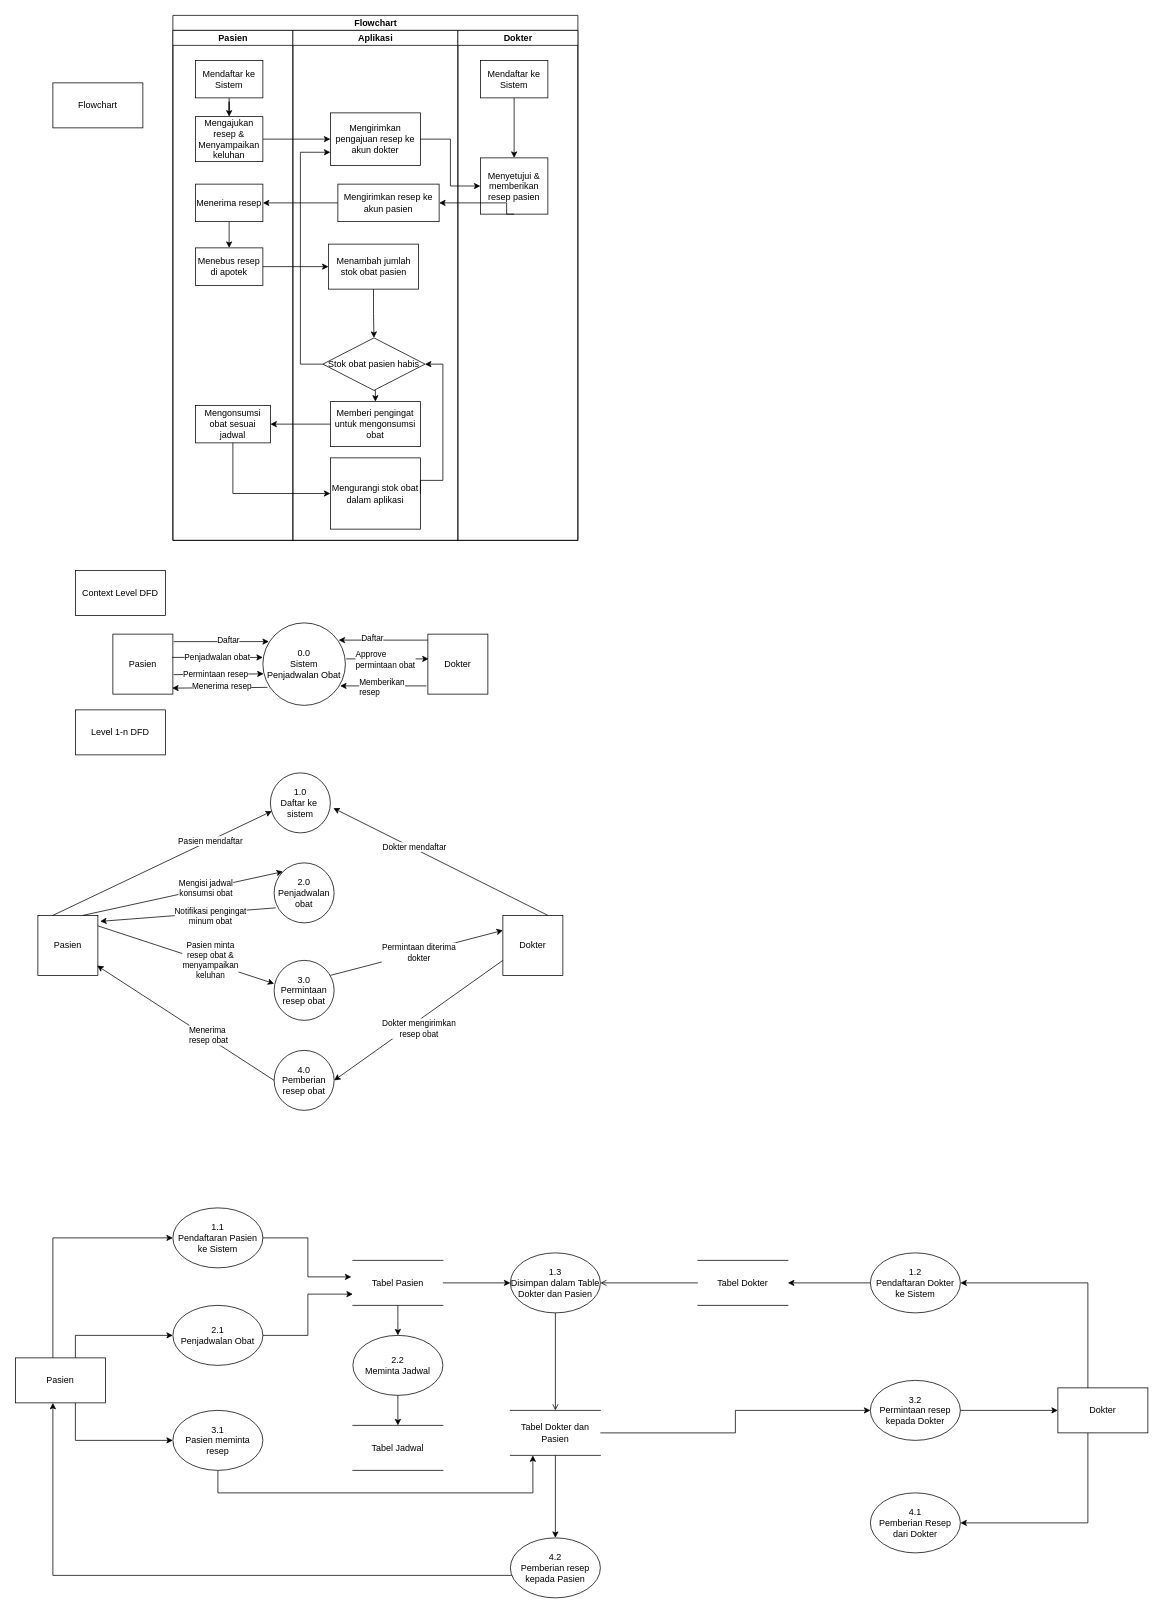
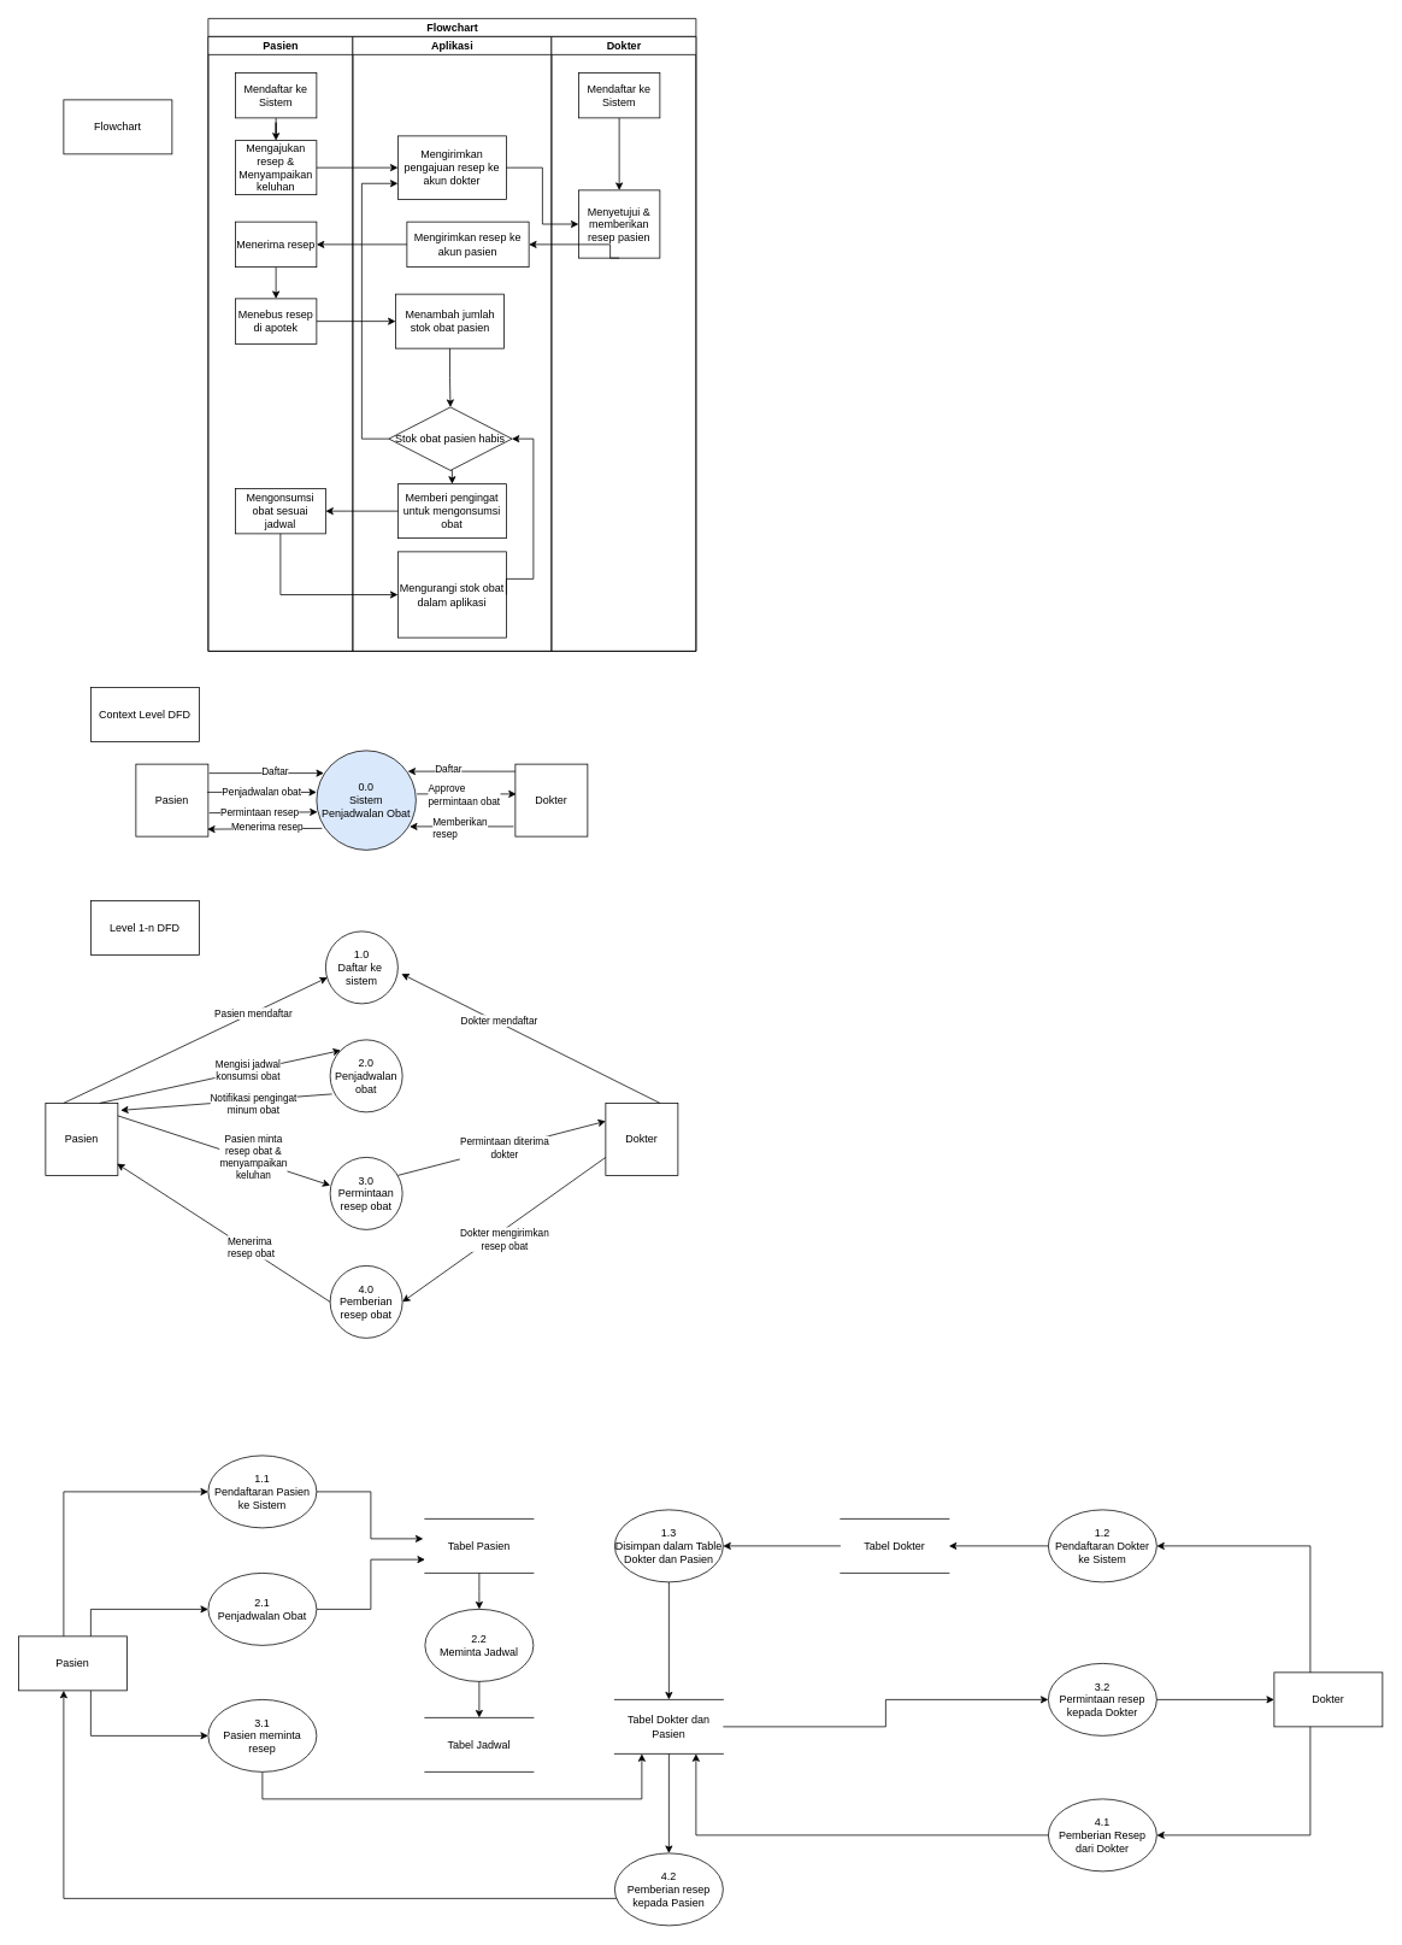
- <mxCell id="3" value="0.0&lt;br&gt;Sistem Penjadwalan Obat" style="ellipse;whiteSpace=wrap;html=1;aspect=fixed;" parent="1" vertex="1"><mxGeometry x="350" y="830" width="110" height="110" as="geometry" /></mxCell>
+ <mxCell id="3" value="0.0&lt;br&gt;Sistem Penjadwalan Obat" style="ellipse;whiteSpace=wrap;html=1;aspect=fixed;fillColor=#dae8fc;" parent="1" vertex="1"><mxGeometry x="350" y="830" width="110" height="110" as="geometry" /></mxCell>
- <mxCell id="19" value="Level 1-n DFD" style="rounded=0;whiteSpace=wrap;html=1;" parent="1" vertex="1"><mxGeometry x="100" y="946" width="120" height="60" as="geometry" /></mxCell>
+ <mxCell id="19" value="Level 1-n DFD" style="rounded=0;whiteSpace=wrap;html=1;" parent="1" vertex="1"><mxGeometry x="100" y="996" width="120" height="60" as="geometry" /></mxCell>
- <mxCell id="50" value="" style="edgeStyle=orthogonalEdgeStyle;rounded=0;orthogonalLoop=1;jettySize=auto;html=1;" parent="1" source="51" target="73" edge="1"><mxGeometry relative="1" as="geometry" /></mxCell>
- <mxCell id="66" value="" style="edgeStyle=orthogonalEdgeStyle;rounded=0;orthogonalLoop=1;jettySize=auto;html=1;endArrow=open;" parent="1" source="67" target="73" edge="1"><mxGeometry relative="1" as="geometry" /></mxCell>
+ <mxCell id="66" value="" style="edgeStyle=orthogonalEdgeStyle;rounded=0;orthogonalLoop=1;jettySize=auto;html=1;" parent="1" source="67" target="73" edge="1"><mxGeometry relative="1" as="geometry" /></mxCell>
- <mxCell id="72" value="" style="edgeStyle=orthogonalEdgeStyle;rounded=0;orthogonalLoop=1;jettySize=auto;html=1;entryX=0.5;entryY=0;entryDx=0;entryDy=0;endArrow=open;" parent="1" source="73" target="65" edge="1"><mxGeometry relative="1" as="geometry"><mxPoint x="740" y="1950" as="targetPoint" /></mxGeometry></mxCell>
+ <mxCell id="72" value="" style="edgeStyle=orthogonalEdgeStyle;rounded=0;orthogonalLoop=1;jettySize=auto;html=1;entryX=0.5;entryY=0;entryDx=0;entryDy=0;" parent="1" source="73" target="65" edge="1"><mxGeometry relative="1" as="geometry"><mxPoint x="740" y="1950" as="targetPoint" /></mxGeometry></mxCell>
+ <mxCell id="70" value="" style="edgeStyle=orthogonalEdgeStyle;rounded=0;orthogonalLoop=1;jettySize=auto;html=1;" parent="1" source="71" target="65" edge="1"><mxGeometry relative="1" as="geometry"><Array as="points"><mxPoint x="770" y="2030" /></Array></mxGeometry></mxCell>
